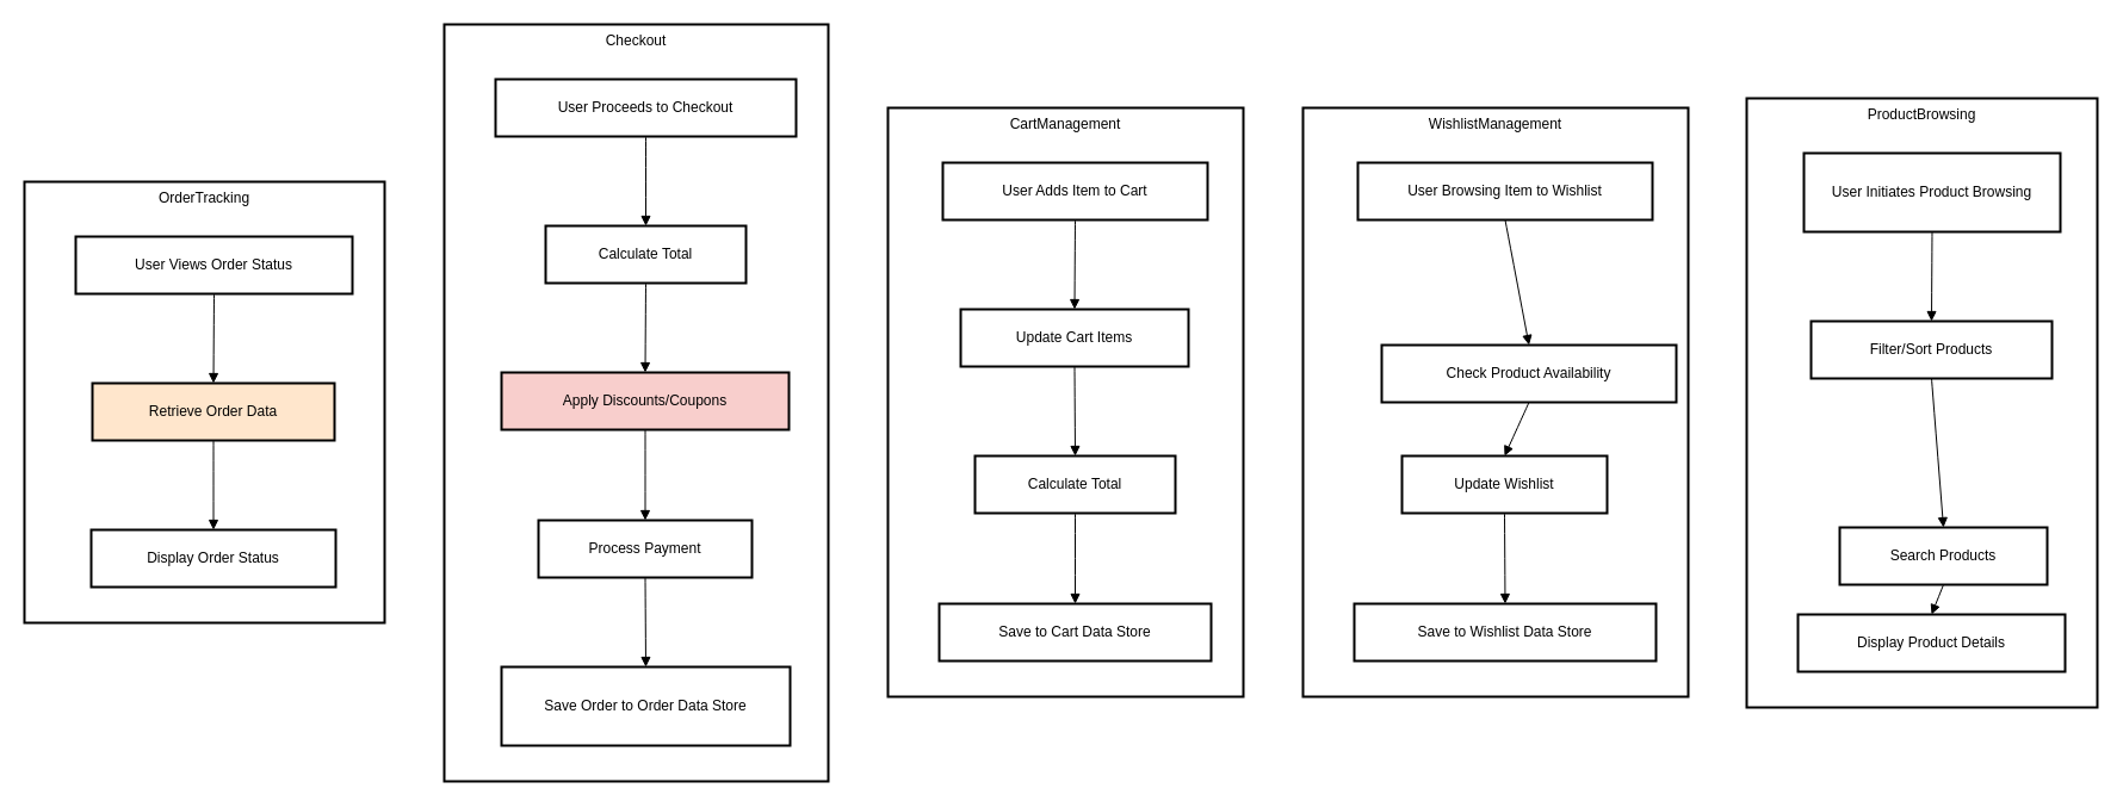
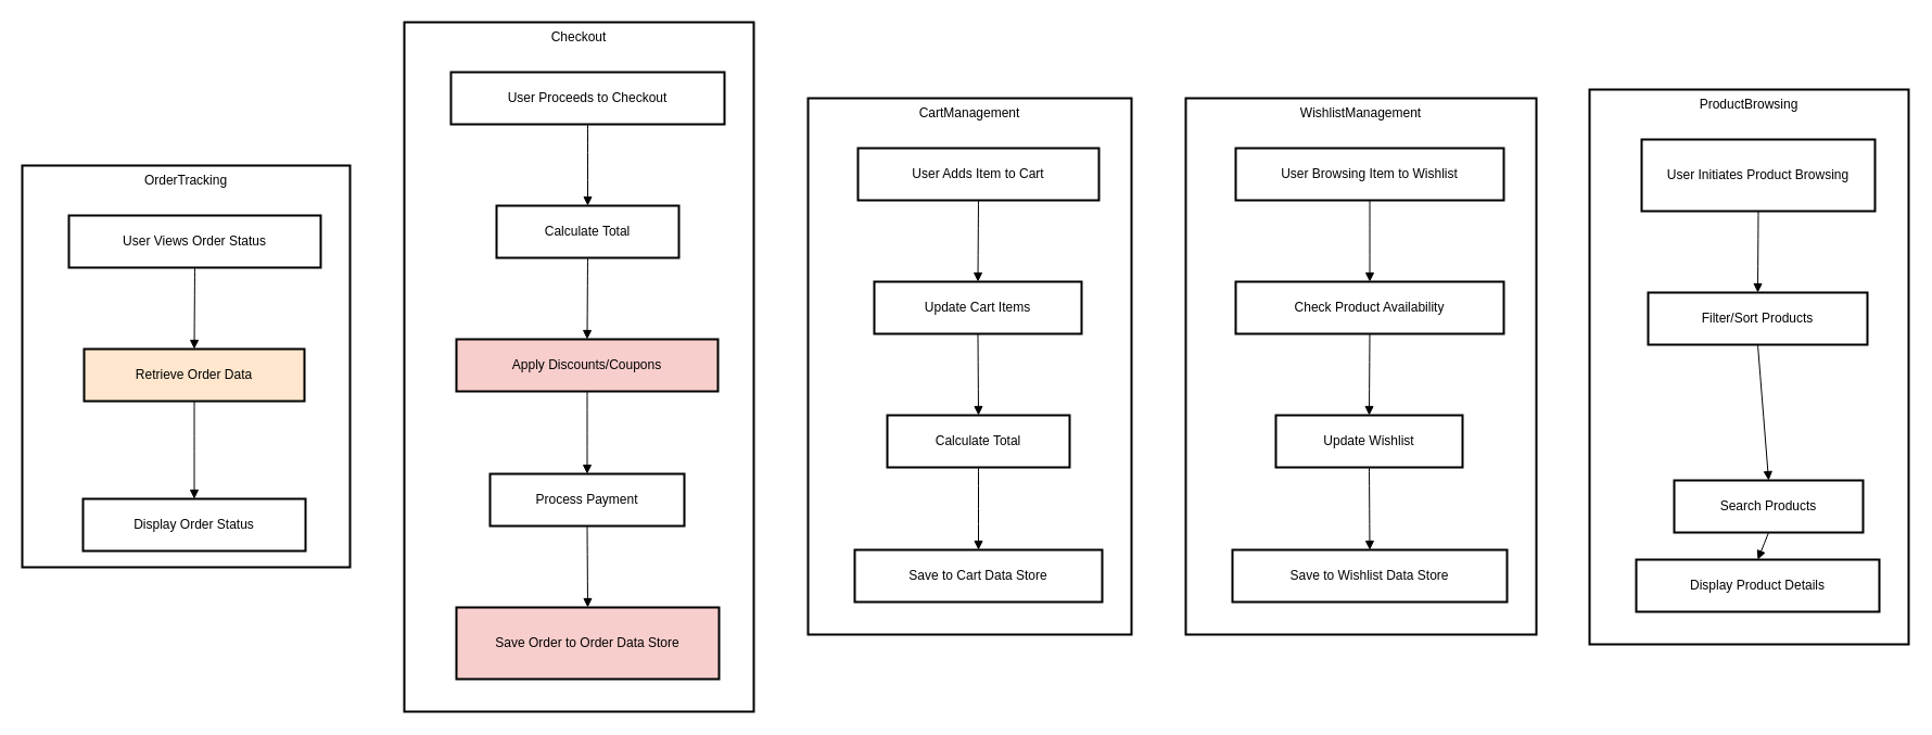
- <mxCell id="28" value="Check Product Availability" style="whiteSpace=wrap;strokeWidth=2;" vertex="1" parent="26"><mxGeometry x="66" y="199" width="247" height="48" as="geometry" /></mxCell>
+ <mxCell id="28" value="Check Product Availability" style="whiteSpace=wrap;strokeWidth=2;" vertex="1" parent="26"><mxGeometry x="46" y="169" width="247" height="48" as="geometry" /></mxCell>
- <mxCell id="5" value="Display Order Status" style="whiteSpace=wrap;strokeWidth=2;" vertex="1" parent="2"><mxGeometry x="56" y="292" width="205" height="48" as="geometry" /></mxCell>
+ <mxCell id="5" value="Display Order Status" style="whiteSpace=wrap;strokeWidth=2;" vertex="1" parent="2"><mxGeometry x="56" y="307" width="205" height="48" as="geometry" /></mxCell>
- <mxCell id="13" value="Save Order to Order Data Store" style="whiteSpace=wrap;strokeWidth=2;" vertex="1" parent="8"><mxGeometry x="48" y="539" width="242" height="66" as="geometry" /></mxCell>
+ <mxCell id="13" value="Save Order to Order Data Store" style="whiteSpace=wrap;strokeWidth=2;fillColor=#f8cecc;" vertex="1" parent="8"><mxGeometry x="48" y="539" width="242" height="66" as="geometry" /></mxCell>
